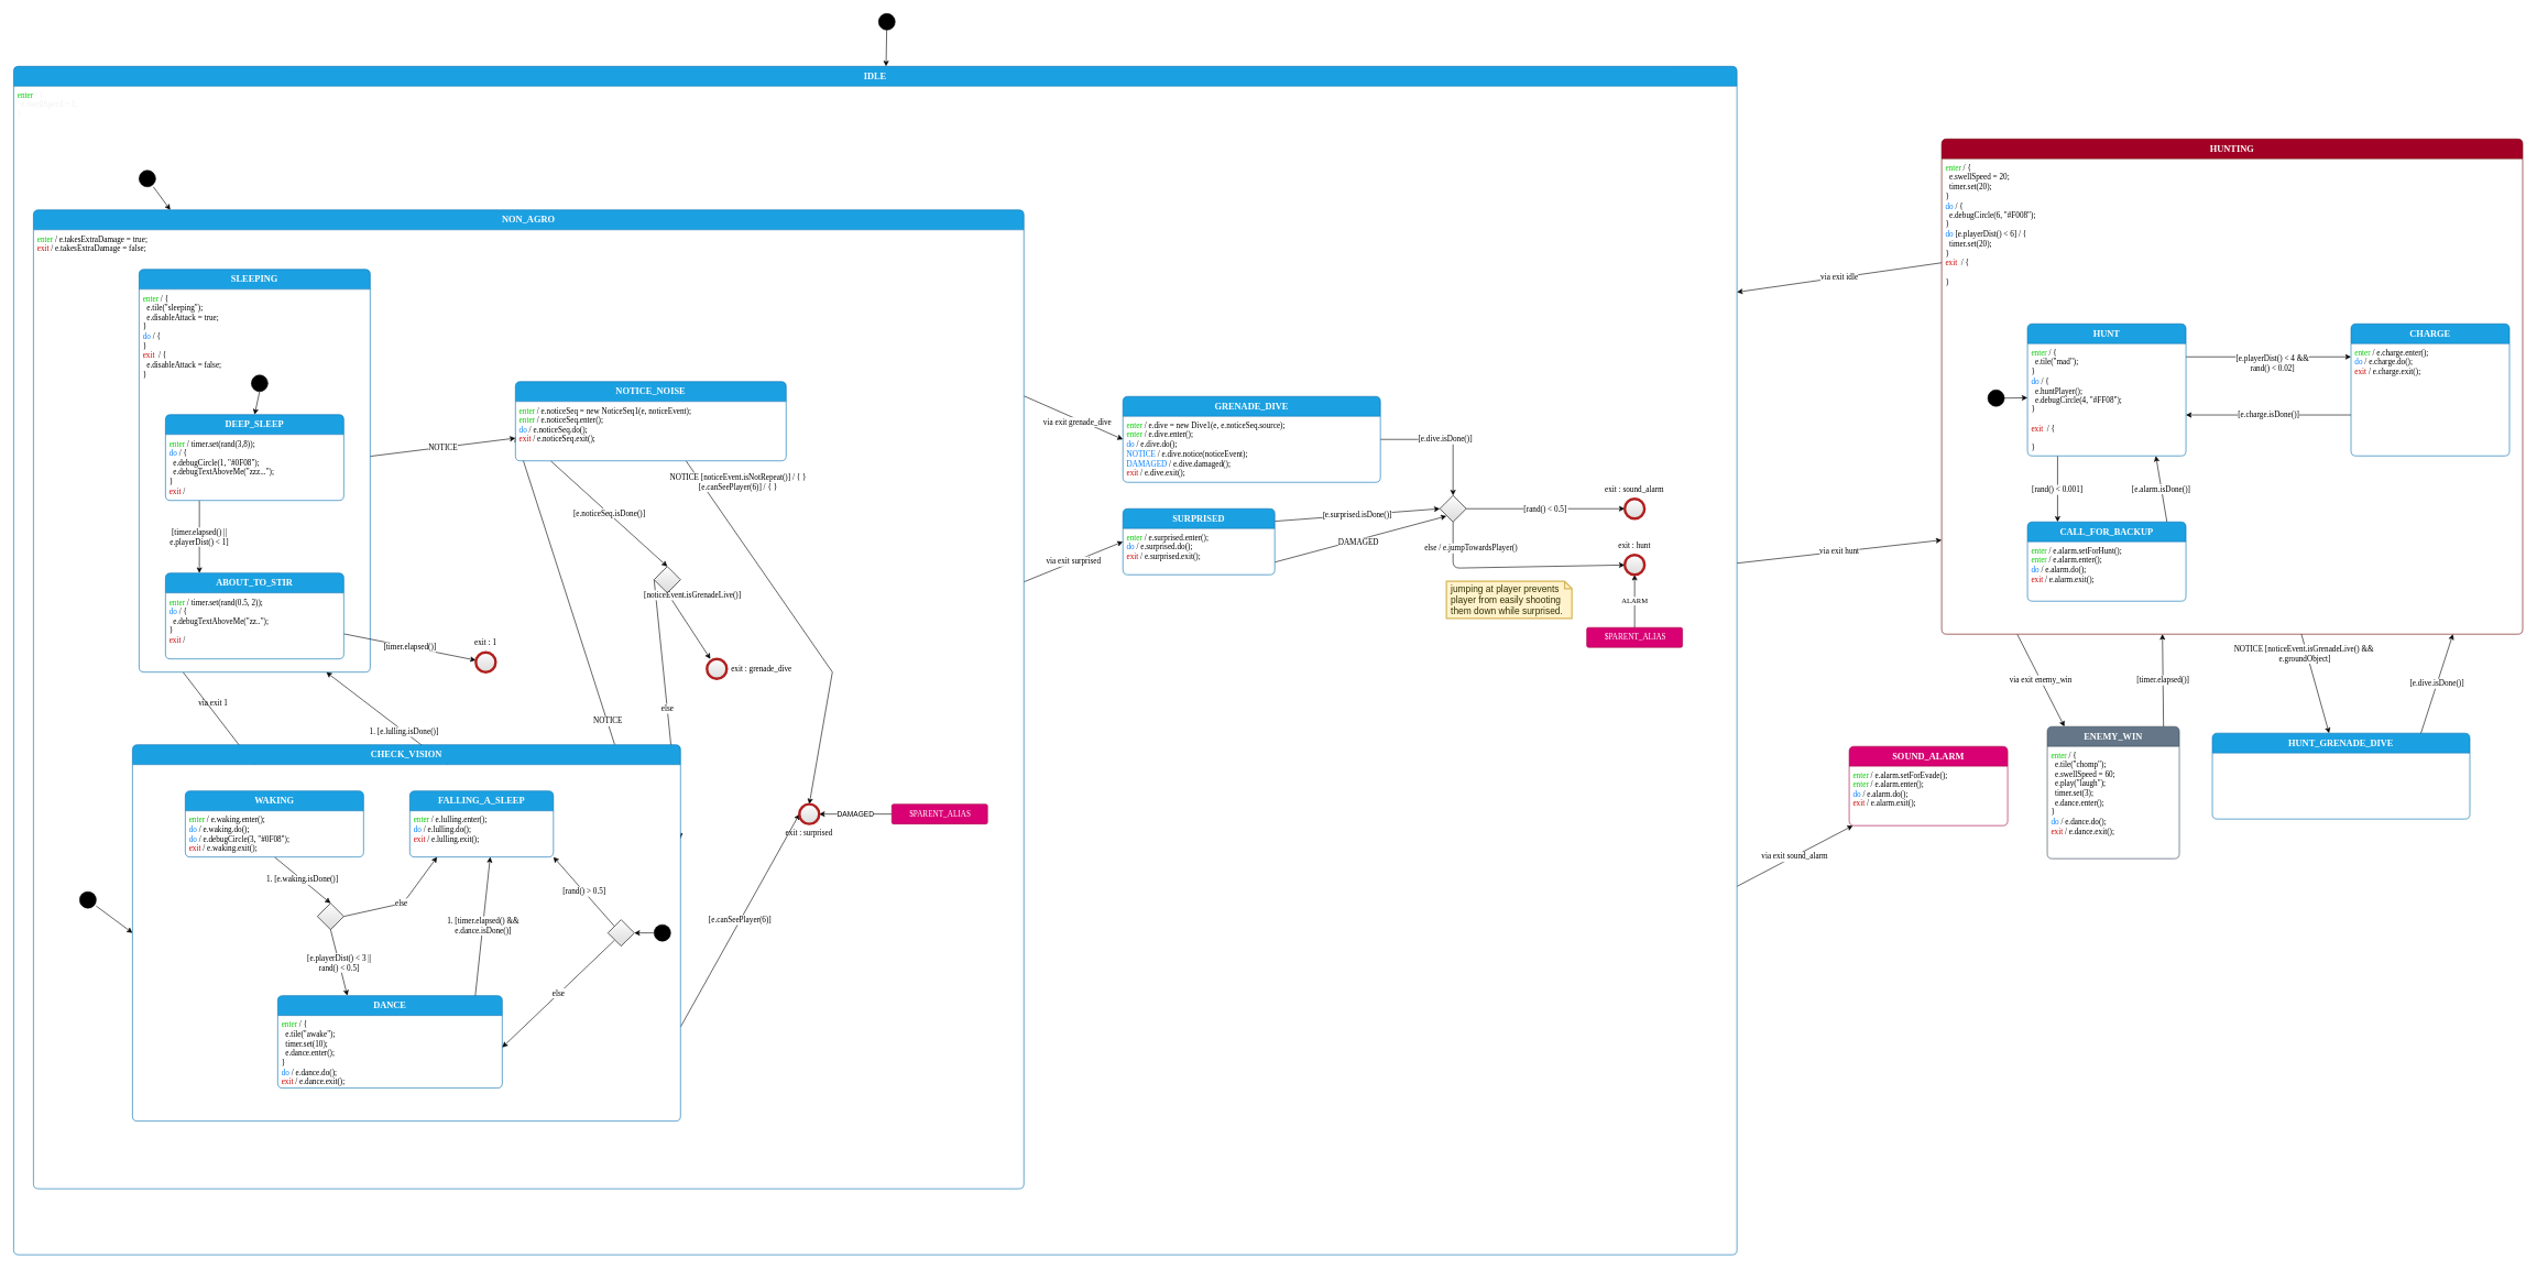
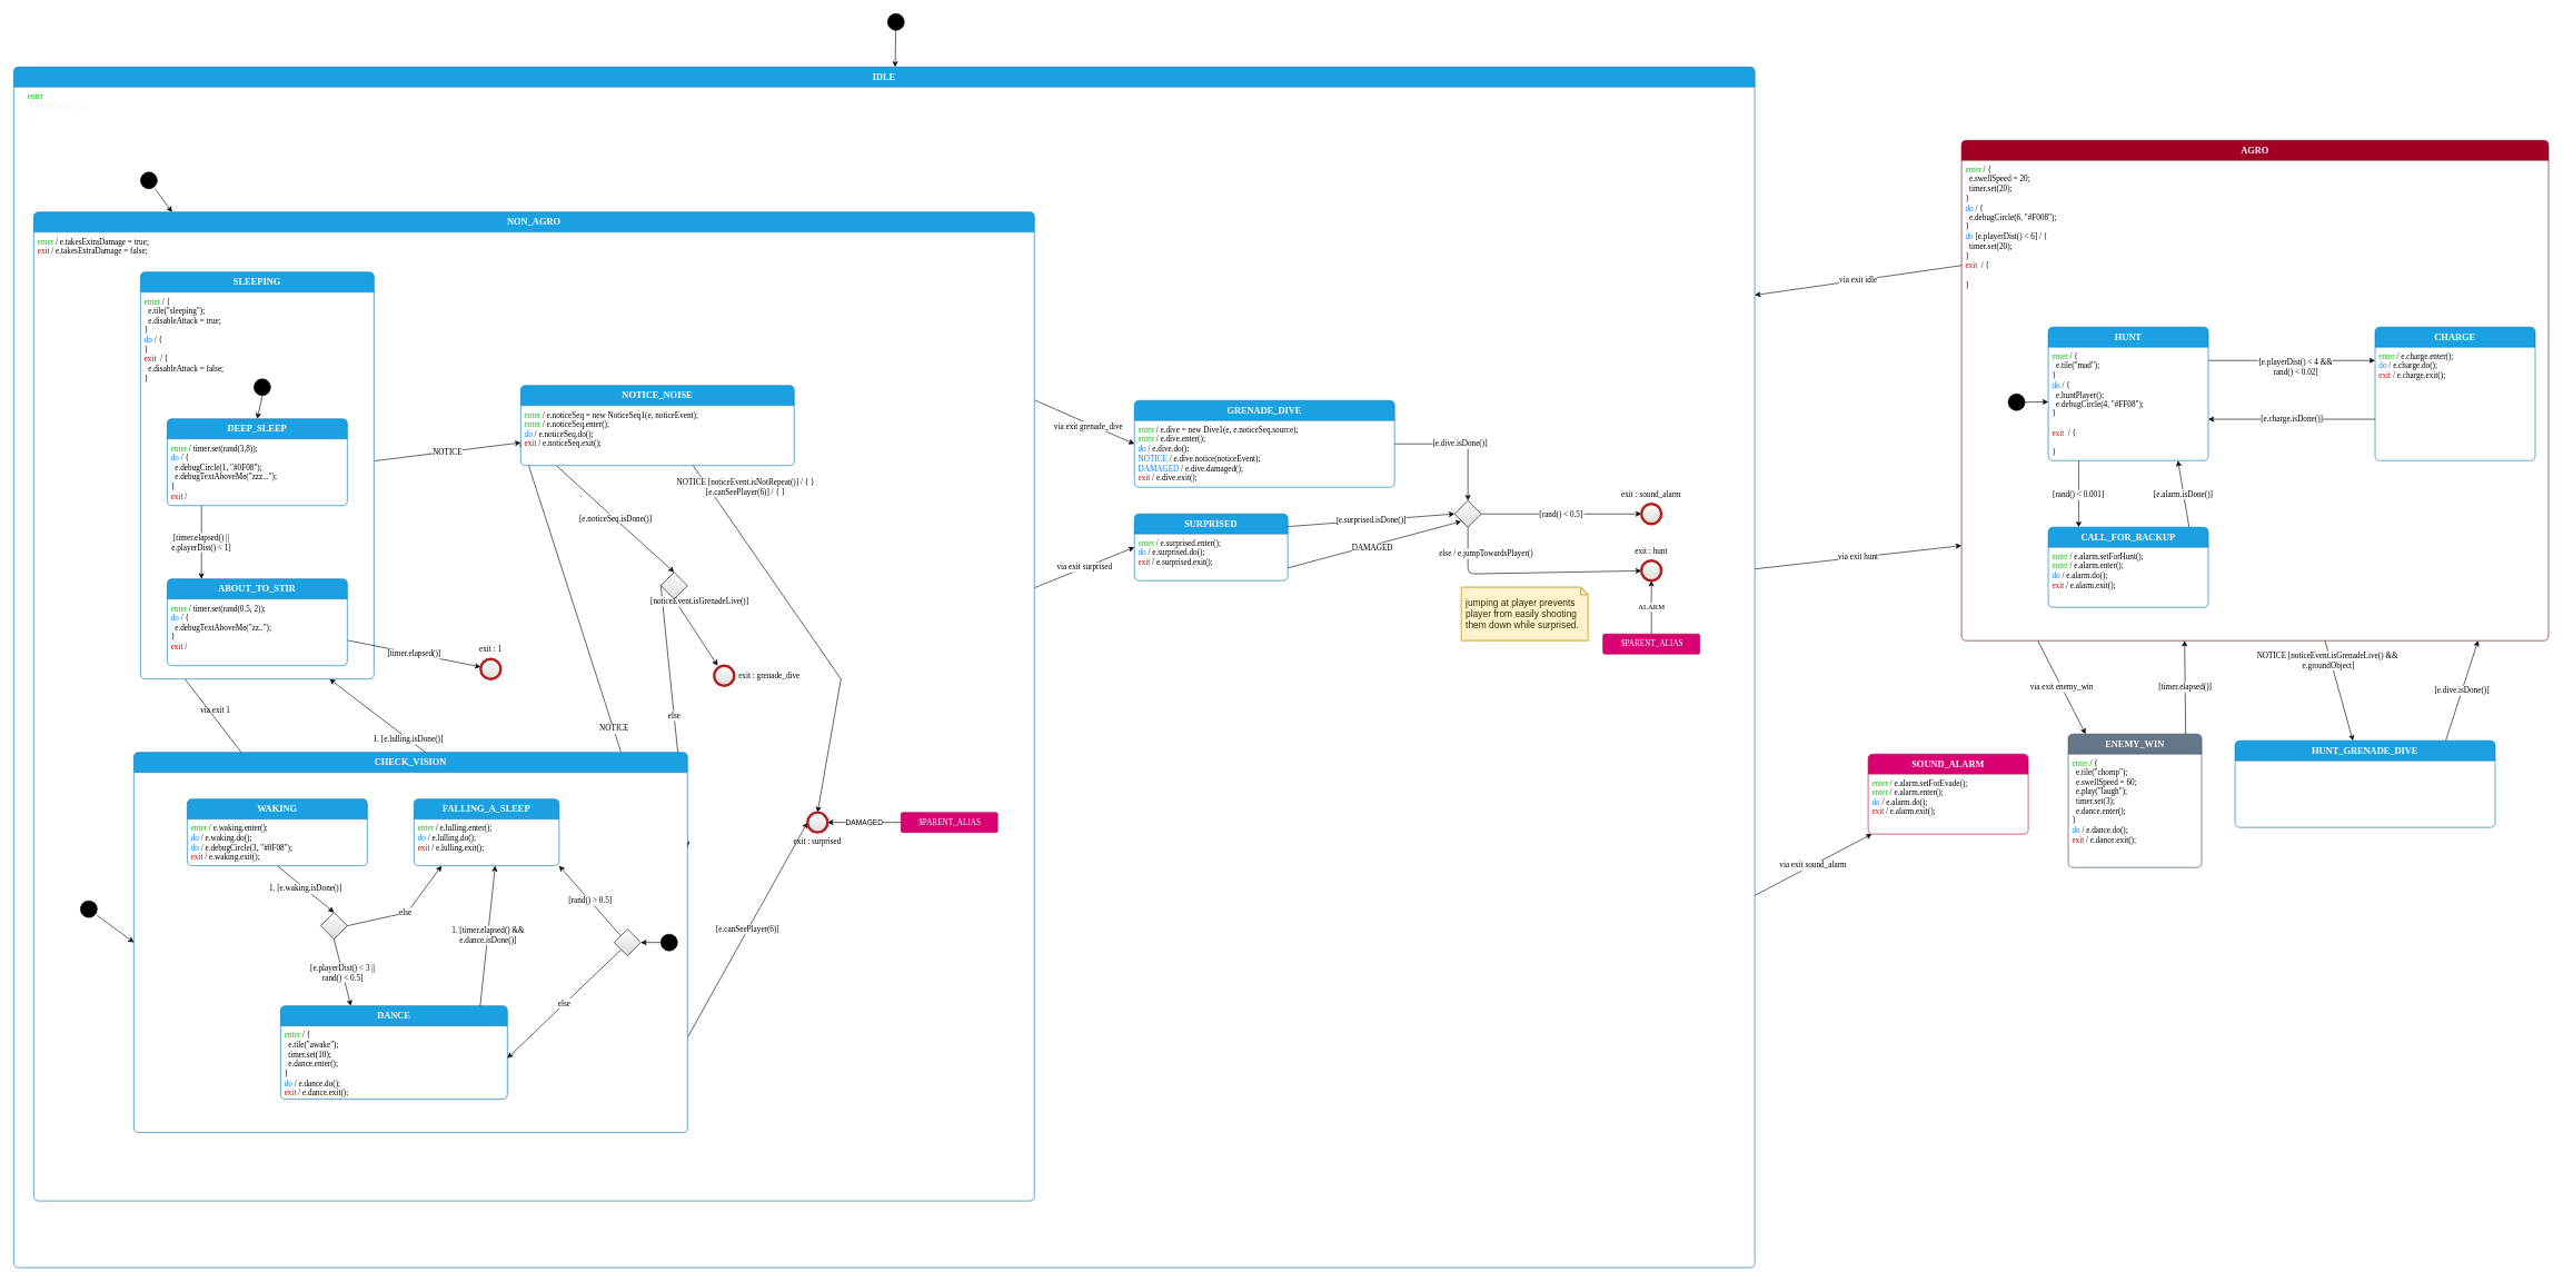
- <mxCell id="23" value="&lt;font style=&quot;border-color: rgb(0, 0, 0); font-family: &amp;quot;Lucida Console&amp;quot;; font-size: 12px; font-style: normal; font-variant-ligatures: normal; font-variant-caps: normal; font-weight: 400; letter-spacing: normal; orphans: 2; text-align: left; text-indent: 0px; text-transform: none; widows: 2; word-spacing: 0px; -webkit-text-stroke-width: 0px; text-decoration-thickness: initial; text-decoration-style: initial; text-decoration-color: initial;&quot; color=&quot;#00cc00&quot;&gt;enter&lt;/font&gt;&lt;span style=&quot;color: rgb(240, 240, 240); font-family: &amp;quot;Lucida Console&amp;quot;; font-size: 12px; font-style: normal; font-variant-ligatures: normal; font-variant-caps: normal; font-weight: 400; letter-spacing: normal; orphans: 2; text-align: left; text-indent: 0px; text-transform: none; widows: 2; word-spacing: 0px; -webkit-text-stroke-width: 0px; text-decoration-thickness: initial; text-decoration-style: initial; text-decoration-color: initial; float: none; display: inline !important;&quot;&gt;&lt;span&gt;&amp;nbsp;&lt;/span&gt;/ {&lt;/span&gt;&lt;br style=&quot;border-color: rgb(0, 0, 0); color: rgb(240, 240, 240); font-family: &amp;quot;Lucida Console&amp;quot;; font-size: 12px; font-style: normal; font-variant-ligatures: normal; font-variant-caps: normal; font-weight: 400; letter-spacing: normal; orphans: 2; text-align: left; text-indent: 0px; text-transform: none; widows: 2; word-spacing: 0px; -webkit-text-stroke-width: 0px; text-decoration-thickness: initial; text-decoration-style: initial; text-decoration-color: initial;&quot;&gt;&lt;span style=&quot;color: rgb(240, 240, 240); font-family: &amp;quot;Lucida Console&amp;quot;; font-size: 12px; font-style: normal; font-variant-ligatures: normal; font-variant-caps: normal; font-weight: 400; letter-spacing: normal; orphans: 2; text-align: left; text-indent: 0px; text-transform: none; widows: 2; word-spacing: 0px; -webkit-text-stroke-width: 0px; text-decoration-thickness: initial; text-decoration-style: initial; text-decoration-color: initial; float: none; display: inline !important;&quot;&gt;&amp;nbsp; e.swellSpeed = 1;&lt;/span&gt;&lt;br style=&quot;border-color: rgb(0, 0, 0); color: rgb(240, 240, 240); font-family: &amp;quot;Lucida Console&amp;quot;; font-size: 12px; font-style: normal; font-variant-ligatures: normal; font-variant-caps: normal; font-weight: 400; letter-spacing: normal; orphans: 2; text-align: left; text-indent: 0px; text-transform: none; widows: 2; word-spacing: 0px; -webkit-text-stroke-width: 0px; text-decoration-thickness: initial; text-decoration-style: initial; text-decoration-color: initial;&quot;&gt;&lt;span style=&quot;color: rgb(240, 240, 240); font-family: &amp;quot;Lucida Console&amp;quot;; font-size: 12px; font-style: normal; font-variant-ligatures: normal; font-variant-caps: normal; font-weight: 400; letter-spacing: normal; orphans: 2; text-align: left; text-indent: 0px; text-transform: none; widows: 2; word-spacing: 0px; -webkit-text-stroke-width: 0px; text-decoration-thickness: initial; text-decoration-style: initial; text-decoration-color: initial; float: none; display: inline !important;&quot;&gt;}&lt;/span&gt;&lt;br&gt;" style="fontFamily=Lucida Console;align=left;verticalAlign=top;fillColor=none;gradientColor=none;strokeColor=none;rounded=0;spacingLeft=4;resizable=0;movable=0;deletable=0;rotatable=0;autosize=1;html=1;fontSize=12;fontColor=default;labelBackgroundColor=none;" parent="22" vertex="1" connectable="0"><mxGeometry y="30" width="160" height="60" as="geometry" /></mxCell>
+ <mxCell id="23" value="&lt;font style=&quot;border-color: rgb(0, 0, 0); font-family: &amp;quot;Lucida Console&amp;quot;; font-size: 12px; font-style: normal; font-variant-ligatures: normal; font-variant-caps: normal; font-weight: 400; letter-spacing: normal; orphans: 2; text-align: left; text-indent: 0px; text-transform: none; widows: 2; word-spacing: 0px; -webkit-text-stroke-width: 0px; text-decoration-thickness: initial; text-decoration-style: initial; text-decoration-color: initial;&quot; color=&quot;#00cc00&quot;&gt;enter&lt;/font&gt;&lt;span style=&quot;color: rgb(240, 240, 240); font-family: &amp;quot;Lucida Console&amp;quot;; font-size: 12px; font-style: normal; font-variant-ligatures: normal; font-variant-caps: normal; font-weight: 400; letter-spacing: normal; orphans: 2; text-align: left; text-indent: 0px; text-transform: none; widows: 2; word-spacing: 0px; -webkit-text-stroke-width: 0px; text-decoration-thickness: initial; text-decoration-style: initial; text-decoration-color: initial; float: none; display: inline !important;&quot;&gt;&lt;span&gt;&amp;nbsp;&lt;/span&gt;/ {&lt;/span&gt;&lt;br style=&quot;border-color: rgb(0, 0, 0); color: rgb(240, 240, 240); font-family: &amp;quot;Lucida Console&amp;quot;; font-size: 12px; font-style: normal; font-variant-ligatures: normal; font-variant-caps: normal; font-weight: 400; letter-spacing: normal; orphans: 2; text-align: left; text-indent: 0px; text-transform: none; widows: 2; word-spacing: 0px; -webkit-text-stroke-width: 0px; text-decoration-thickness: initial; text-decoration-style: initial; text-decoration-color: initial;&quot;&gt;&lt;span style=&quot;color: rgb(240, 240, 240); font-family: &amp;quot;Lucida Console&amp;quot;; font-size: 12px; font-style: normal; font-variant-ligatures: normal; font-variant-caps: normal; font-weight: 400; letter-spacing: normal; orphans: 2; text-align: left; text-indent: 0px; text-transform: none; widows: 2; word-spacing: 0px; -webkit-text-stroke-width: 0px; text-decoration-thickness: initial; text-decoration-style: initial; text-decoration-color: initial; float: none; display: inline !important;&quot;&gt;&amp;nbsp; e.swellSpeed = 1;&lt;/span&gt;&lt;br style=&quot;border-color: rgb(0, 0, 0); color: rgb(240, 240, 240); font-family: &amp;quot;Lucida Console&amp;quot;; font-size: 12px; font-style: normal; font-variant-ligatures: normal; font-variant-caps: normal; font-weight: 400; letter-spacing: normal; orphans: 2; text-align: left; text-indent: 0px; text-transform: none; widows: 2; word-spacing: 0px; -webkit-text-stroke-width: 0px; text-decoration-thickness: initial; text-decoration-style: initial; text-decoration-color: initial;&quot;&gt;&lt;span style=&quot;color: rgb(240, 240, 240); font-family: &amp;quot;Lucida Console&amp;quot;; font-size: 12px; font-style: normal; font-variant-ligatures: normal; font-variant-caps: normal; font-weight: 400; letter-spacing: normal; orphans: 2; text-align: left; text-indent: 0px; text-transform: none; widows: 2; word-spacing: 0px; -webkit-text-stroke-width: 0px; text-decoration-thickness: initial; text-decoration-style: initial; text-decoration-color: initial; float: none; display: inline !important;&quot;&gt;}&lt;/span&gt;&lt;br&gt;" style="fontFamily=Lucida Console;align=left;verticalAlign=top;fillColor=none;gradientColor=none;strokeColor=none;rounded=0;spacingLeft=4;resizable=0;movable=0;deletable=0;rotatable=0;autosize=1;html=1;fontSize=12;fontColor=default;labelBackgroundColor=none;" parent="22" vertex="1" connectable="0"><mxGeometry x="15" y="30" width="160" height="60" as="geometry" /></mxCell>
- <mxCell id="3" value="HUNTING" style="shape=swimlane;rotatable=0;align=center;verticalAlign=top;fontFamily=Lucida Console;startSize=30;fontSize=14;fontStyle=1;fontColor=#ffffff;fillColor=#a20025;swimlaneFillColor=default;rounded=1;arcSize=15;absoluteArcSize=1;points=[[0,0,0,0,0],[0,0.06,0,0,0],[0,0.13,0,0,0],[0,0.19,0,0,0],[0,0.25,0,0,0],[0,0.31,0,0,0],[0,0.38,0,0,0],[0,0.44,0,0,0],[0,0.5,0,0,0],[0,0.56,0,0,0],[0,0.63,0,0,0],[0,0.69,0,0,0],[0,0.75,0,0,0],[0,0.81,0,0,0],[0,0.88,0,0,0],[0,0.94,0,0,0],[0,1,0,0,0],[0.06,0,0,0,0],[0.06,1,0,0,0],[0.13,0,0,0,0],[0.13,1,0,0,0],[0.19,0,0,0,0],[0.19,1,0,0,0],[0.25,0,0,0,0],[0.25,1,0,0,0],[0.31,0,0,0,0],[0.31,1,0,0,0],[0.38,0,0,0,0],[0.38,1,0,0,0],[0.44,0,0,0,0],[0.44,1,0,0,0],[0.5,0,0,0,0],[0.5,1,0,0,0],[0.56,0,0,0,0],[0.56,1,0,0,0],[0.63,0,0,0,0],[0.63,1,0,0,0],[0.69,0,0,0,0],[0.69,1,0,0,0],[0.75,0,0,0,0],[0.75,1,0,0,0],[0.81,0,0,0,0],[0.81,1,0,0,0],[0.88,0,0,0,0],[0.88,1,0,0,0],[0.94,0,0,0,0],[0.94,1,0,0,0],[1,0,0,0,0],[1,0.06,0,0,0],[1,0.13,0,0,0],[1,0.19,0,0,0],[1,0.25,0,0,0],[1,0.31,0,0,0],[1,0.38,0,0,0],[1,0.44,0,0,0],[1,0.5,0,0,0],[1,0.56,0,0,0],[1,0.63,0,0,0],[1,0.69,0,0,0],[1,0.75,0,0,0],[1,0.81,0,0,0],[1,0.88,0,0,0],[1,0.94,0,0,0],[1,1,0,0,0]];strokeColor=#6F0000;labelBackgroundColor=none;" parent="1" vertex="1"><mxGeometry x="2940" y="210" width="880" height="750" as="geometry"><mxRectangle x="640" y="190" width="480" height="280" as="alternateBounds" /></mxGeometry></mxCell>
+ <mxCell id="3" value="AGRO" style="shape=swimlane;rotatable=0;align=center;verticalAlign=top;fontFamily=Lucida Console;startSize=30;fontSize=14;fontStyle=1;fontColor=#ffffff;fillColor=#a20025;swimlaneFillColor=default;rounded=1;arcSize=15;absoluteArcSize=1;points=[[0,0,0,0,0],[0,0.06,0,0,0],[0,0.13,0,0,0],[0,0.19,0,0,0],[0,0.25,0,0,0],[0,0.31,0,0,0],[0,0.38,0,0,0],[0,0.44,0,0,0],[0,0.5,0,0,0],[0,0.56,0,0,0],[0,0.63,0,0,0],[0,0.69,0,0,0],[0,0.75,0,0,0],[0,0.81,0,0,0],[0,0.88,0,0,0],[0,0.94,0,0,0],[0,1,0,0,0],[0.06,0,0,0,0],[0.06,1,0,0,0],[0.13,0,0,0,0],[0.13,1,0,0,0],[0.19,0,0,0,0],[0.19,1,0,0,0],[0.25,0,0,0,0],[0.25,1,0,0,0],[0.31,0,0,0,0],[0.31,1,0,0,0],[0.38,0,0,0,0],[0.38,1,0,0,0],[0.44,0,0,0,0],[0.44,1,0,0,0],[0.5,0,0,0,0],[0.5,1,0,0,0],[0.56,0,0,0,0],[0.56,1,0,0,0],[0.63,0,0,0,0],[0.63,1,0,0,0],[0.69,0,0,0,0],[0.69,1,0,0,0],[0.75,0,0,0,0],[0.75,1,0,0,0],[0.81,0,0,0,0],[0.81,1,0,0,0],[0.88,0,0,0,0],[0.88,1,0,0,0],[0.94,0,0,0,0],[0.94,1,0,0,0],[1,0,0,0,0],[1,0.06,0,0,0],[1,0.13,0,0,0],[1,0.19,0,0,0],[1,0.25,0,0,0],[1,0.31,0,0,0],[1,0.38,0,0,0],[1,0.44,0,0,0],[1,0.5,0,0,0],[1,0.56,0,0,0],[1,0.63,0,0,0],[1,0.69,0,0,0],[1,0.75,0,0,0],[1,0.81,0,0,0],[1,0.88,0,0,0],[1,0.94,0,0,0],[1,1,0,0,0]];strokeColor=#6F0000;labelBackgroundColor=none;" parent="1" vertex="1"><mxGeometry x="2940" y="210" width="880" height="750" as="geometry"><mxRectangle x="640" y="190" width="480" height="280" as="alternateBounds" /></mxGeometry></mxCell>
- <mxCell id="86" value="jumping at player prevents player from easily shooting them down while surprised.&lt;div&gt;&lt;/div&gt;" style="shape=note;strokeWidth=2;fontSize=14;size=11;whiteSpace=wrap;html=1;fillColor=#fff2cc;strokeColor=#d6b656;fontColor=#303000;align=left;spacingLeft=5;verticalAlign=middle;fontFamily=Helvetica;" parent="22" vertex="1"><mxGeometry x="2170" y="780" width="190" height="56.25" as="geometry" /></mxCell>
+ <mxCell id="86" value="jumping at player prevents player from easily shooting them down while surprised.&lt;div&gt;&lt;/div&gt;" style="shape=note;strokeWidth=2;fontSize=14;size=11;whiteSpace=wrap;html=1;fillColor=#fff2cc;strokeColor=#d6b656;fontColor=#303000;align=left;spacingLeft=5;verticalAlign=middle;fontFamily=Helvetica;" parent="22" vertex="1"><mxGeometry x="2170" y="780" width="190" height="80" as="geometry" /></mxCell>
